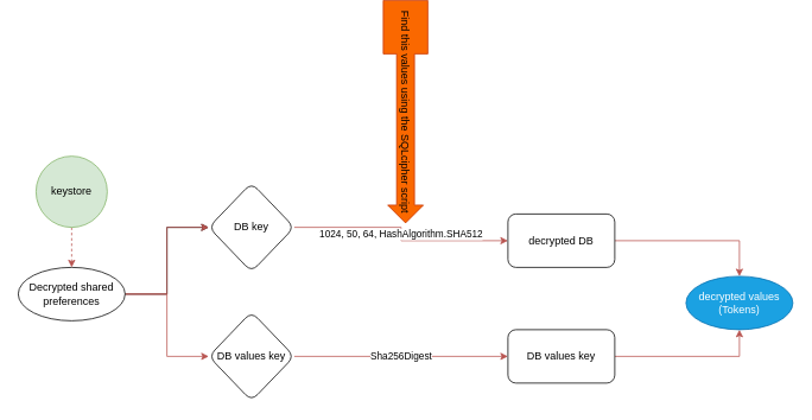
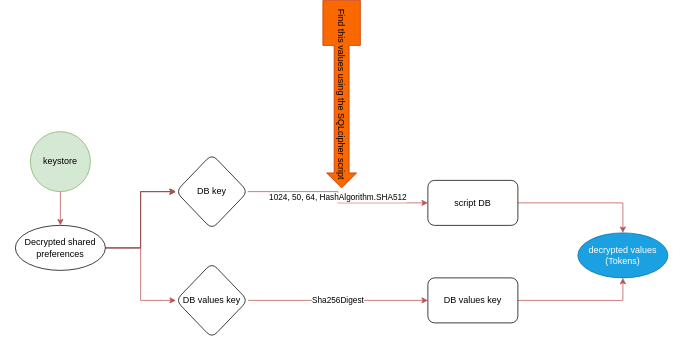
- <mxCell id="15" value="decrypted DB" style="whiteSpace=wrap;html=1;rounded=1;" vertex="1" parent="1"><mxGeometry x="570" y="160" width="120" height="60" as="geometry" /></mxCell>
+ <mxCell id="15" value="script DB" style="whiteSpace=wrap;html=1;rounded=1;" vertex="1" parent="1"><mxGeometry x="570" y="160" width="120" height="60" as="geometry" /></mxCell>
- <mxCell id="6" style="edgeStyle=orthogonalEdgeStyle;rounded=0;orthogonalLoop=1;jettySize=auto;html=1;entryX=0.5;entryY=0;entryDx=0;entryDy=0;fillColor=#f8cecc;strokeColor=#b85450;dashed=1;" edge="1" parent="1" source="7" target="5"><mxGeometry relative="1" as="geometry" /></mxCell>
+ <mxCell id="6" style="edgeStyle=orthogonalEdgeStyle;rounded=0;orthogonalLoop=1;jettySize=auto;html=1;entryX=0.5;entryY=0;entryDx=0;entryDy=0;fillColor=#f8cecc;strokeColor=#b85450;" edge="1" parent="1" source="7" target="5"><mxGeometry relative="1" as="geometry" /></mxCell>
